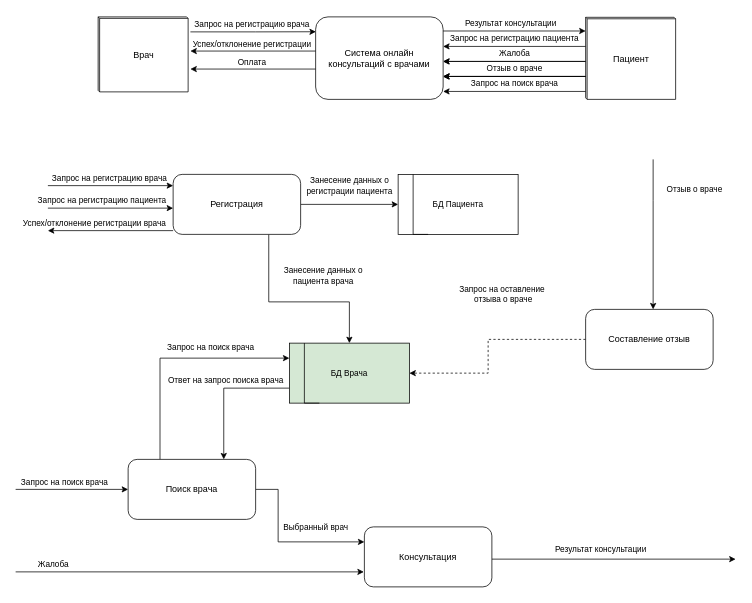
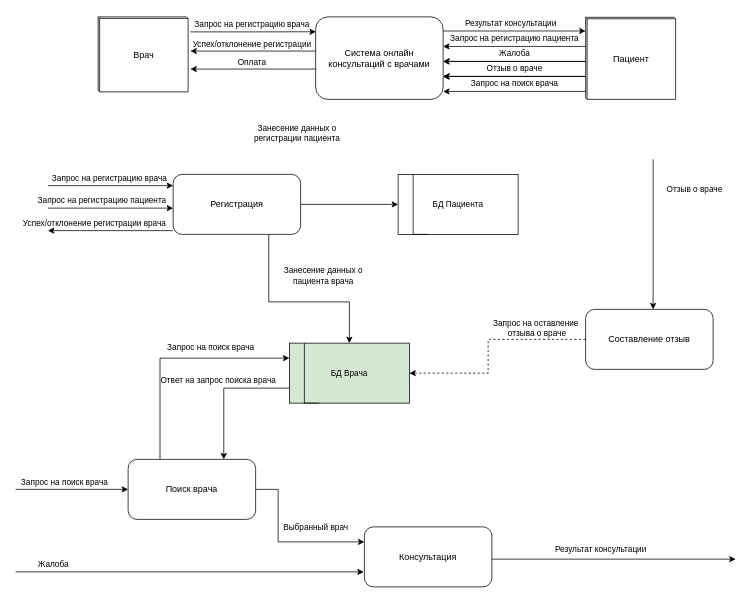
- <mxCell id="24" value="Занесение данных о &lt;br&gt;регистрации пациента" style="text;html=1;align=center;verticalAlign=middle;resizable=0;points=[];autosize=1;fontSize=11;" vertex="1" parent="1"><mxGeometry x="400" y="232" width="130" height="30" as="geometry" /></mxCell>
+ <mxCell id="24" value="Занесение данных о &lt;br&gt;регистрации пациента" style="text;html=1;align=center;verticalAlign=middle;resizable=0;points=[];autosize=1;fontSize=11;" vertex="1" parent="1"><mxGeometry x="330" y="162" width="130" height="30" as="geometry" /></mxCell>
- <mxCell id="46" value="Запрос на оставление&amp;nbsp;&lt;br&gt;отзыва о враче" style="text;html=1;align=center;verticalAlign=middle;resizable=0;points=[];autosize=1;fontSize=11;" vertex="1" parent="1"><mxGeometry x="605" y="377" width="130" height="30" as="geometry" /></mxCell>
+ <mxCell id="46" value="Запрос на оставление&amp;nbsp;&lt;br&gt;отзыва о враче" style="text;html=1;align=center;verticalAlign=middle;resizable=0;points=[];autosize=1;fontSize=11;" vertex="1" parent="1"><mxGeometry x="650" y="422" width="130" height="30" as="geometry" /></mxCell>
- <mxCell id="35" value="Ответ на запрос поиска врача" style="text;html=1;align=center;verticalAlign=middle;resizable=0;points=[];autosize=1;fontSize=11;" vertex="1" parent="1"><mxGeometry x="215" y="497" width="170" height="20" as="geometry" /></mxCell>
+ <mxCell id="35" value="Ответ на запрос поиска врача" style="text;html=1;align=center;verticalAlign=middle;resizable=0;points=[];autosize=1;fontSize=11;" vertex="1" parent="1"><mxGeometry x="205" y="497" width="170" height="20" as="geometry" /></mxCell>
